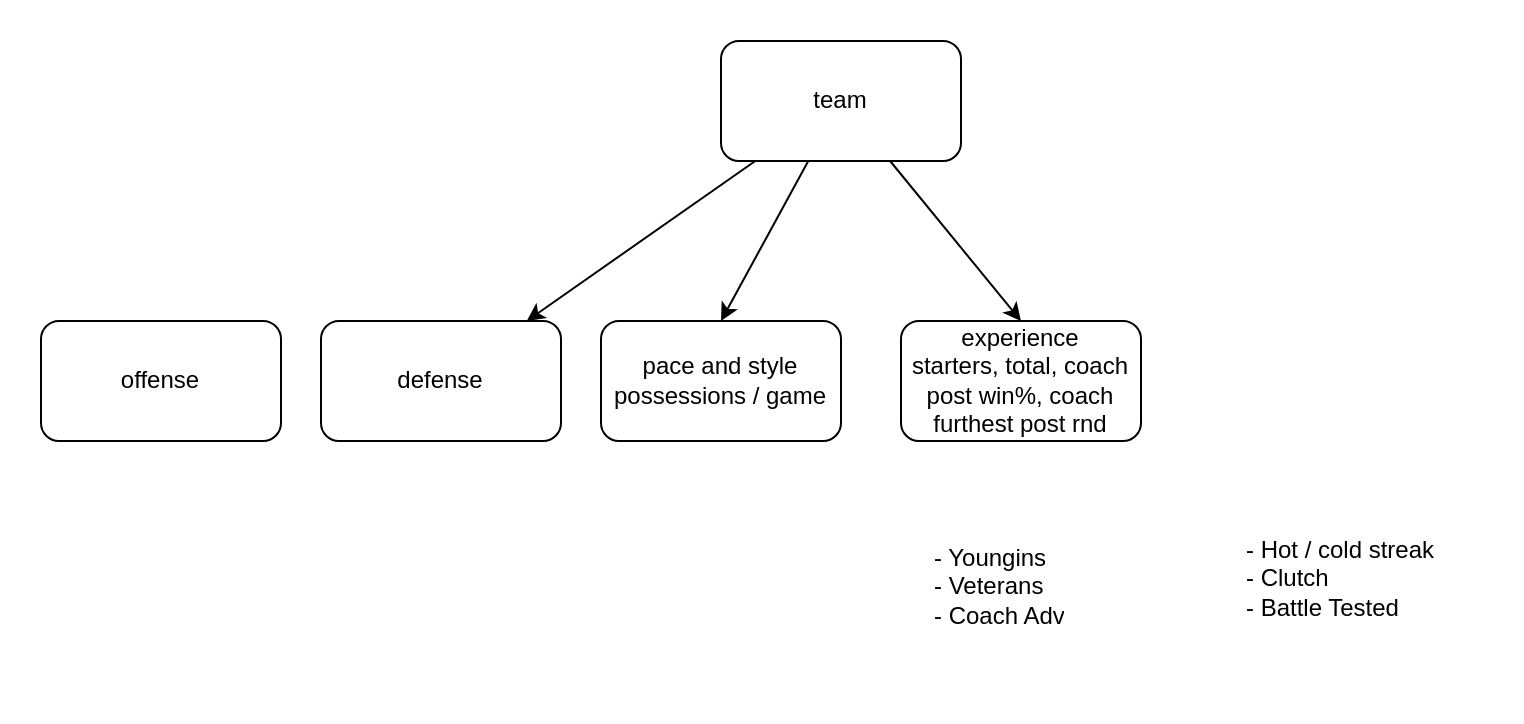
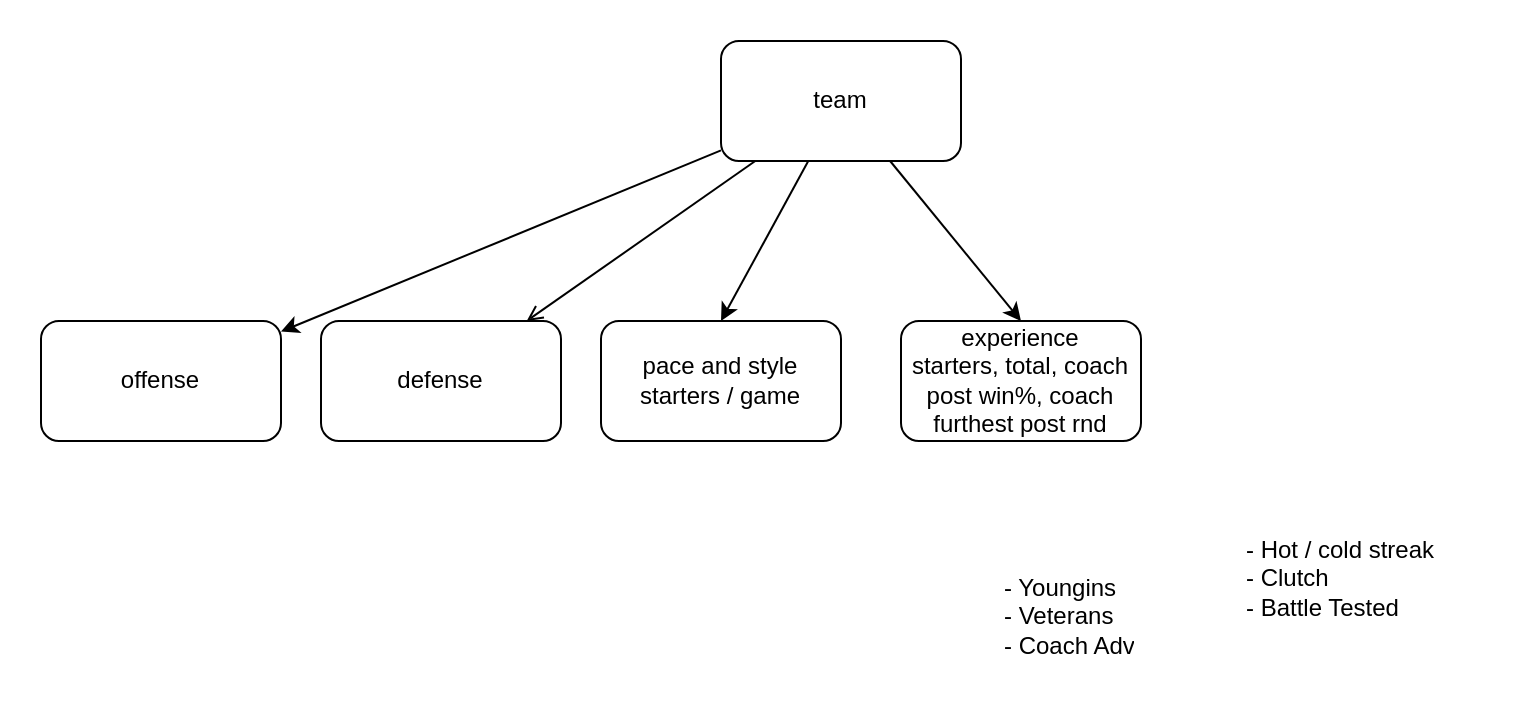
+ <mxCell id="2" value="" style="edgeStyle=none;html=1;" edge="1" parent="1" source="6" target="7"><mxGeometry relative="1" as="geometry" /></mxCell>
- <mxCell id="3" value="" style="edgeStyle=none;html=1;" edge="1" parent="1" source="6" target="8"><mxGeometry relative="1" as="geometry" /></mxCell>
+ <mxCell id="3" value="" style="edgeStyle=none;html=1;endArrow=open;" edge="1" parent="1" source="6" target="8"><mxGeometry relative="1" as="geometry" /></mxCell>
- <mxCell id="9" value="pace and style&lt;div&gt;possessions / game&lt;/div&gt;" style="whiteSpace=wrap;html=1;rounded=1;" vertex="1" parent="1"><mxGeometry x="300" y="160" width="120" height="60" as="geometry" /></mxCell>
+ <mxCell id="9" value="pace and style&lt;div&gt;starters / game&lt;/div&gt;" style="whiteSpace=wrap;html=1;rounded=1;" vertex="1" parent="1"><mxGeometry x="300" y="160" width="120" height="60" as="geometry" /></mxCell>
- <mxCell id="11" value="&lt;h1 style=&quot;margin-top: 0px;&quot;&gt;&lt;br&gt;&lt;/h1&gt;&lt;div&gt;- Youngins&lt;/div&gt;&lt;div&gt;- Veterans&lt;/div&gt;&lt;div&gt;- Coach Adv&lt;/div&gt;" style="text;html=1;whiteSpace=wrap;overflow=hidden;rounded=0;" vertex="1" parent="1"><mxGeometry x="465" y="220" width="90" height="120" as="geometry" /></mxCell>
+ <mxCell id="11" value="&lt;h1 style=&quot;margin-top: 0px;&quot;&gt;&lt;br&gt;&lt;/h1&gt;&lt;div&gt;- Youngins&lt;/div&gt;&lt;div&gt;- Veterans&lt;/div&gt;&lt;div&gt;- Coach Adv&lt;/div&gt;" style="text;html=1;whiteSpace=wrap;overflow=hidden;rounded=0;" vertex="1" parent="1"><mxGeometry x="500" y="235" width="90" height="120" as="geometry" /></mxCell>
